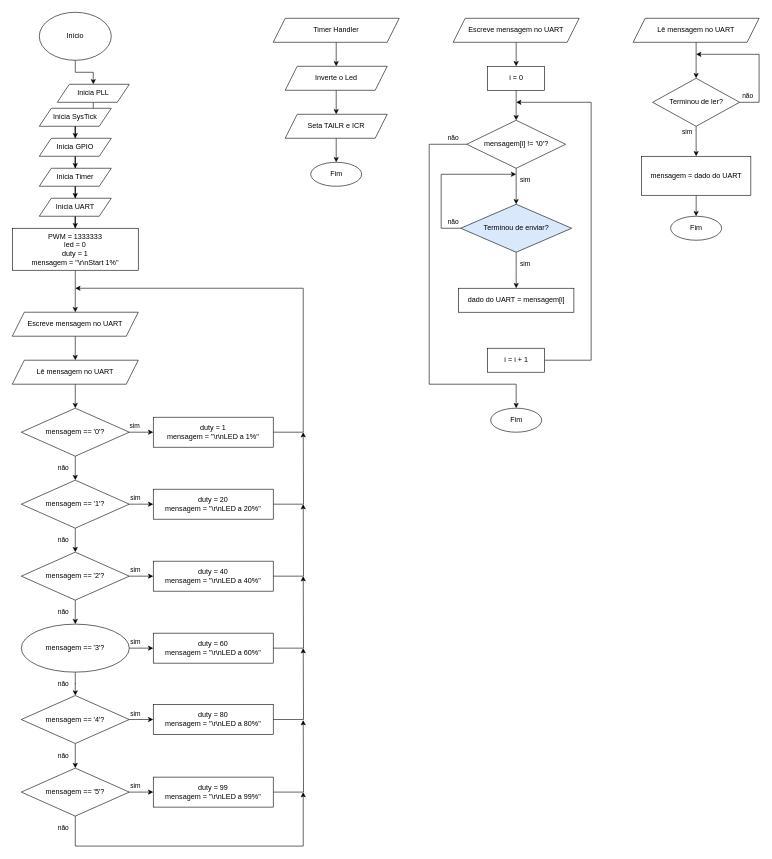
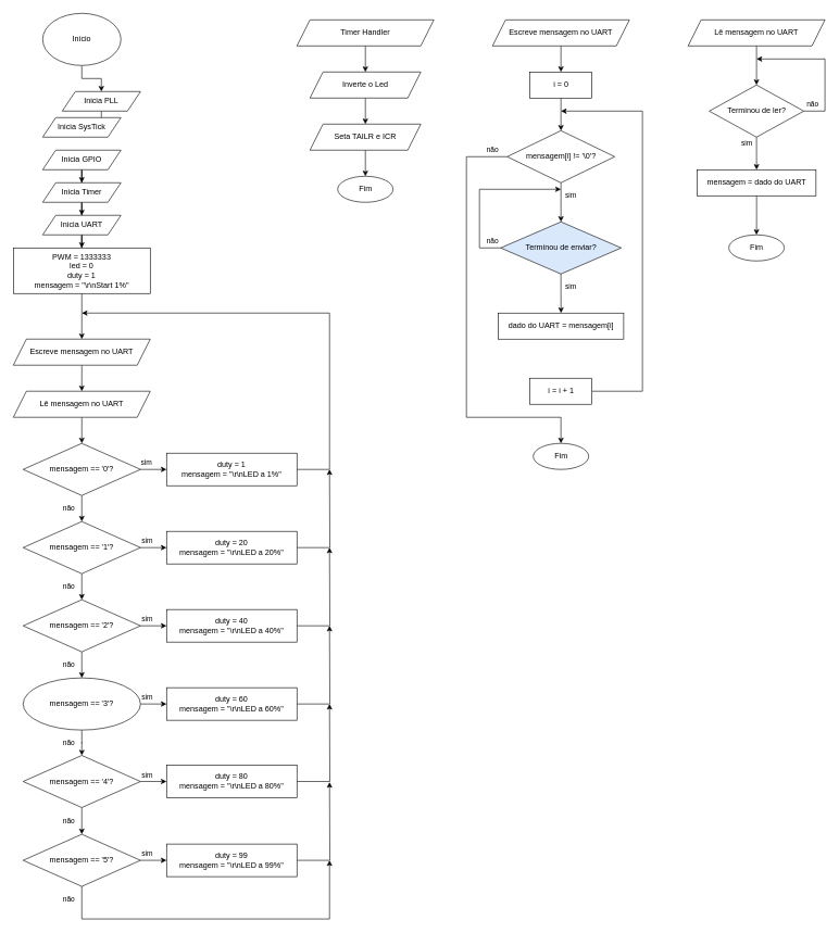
- <mxCell id="6" style="edgeStyle=orthogonalEdgeStyle;rounded=0;orthogonalLoop=1;jettySize=auto;html=1;entryX=0.5;entryY=0;entryDx=0;entryDy=0;" edge="1" parent="1" source="7" target="9"><mxGeometry relative="1" as="geometry" /></mxCell>
- <mxCell id="78" value="mensagem = dado do UART" style="rounded=0;whiteSpace=wrap;html=1;" vertex="1" parent="1"><mxGeometry x="1068.75" y="260" width="182.5" height="65" as="geometry" /></mxCell>
+ <mxCell id="78" value="mensagem = dado do UART" style="rounded=0;whiteSpace=wrap;html=1;" vertex="1" parent="1"><mxGeometry x="1068.75" y="260" width="182.5" height="40" as="geometry" /></mxCell>
